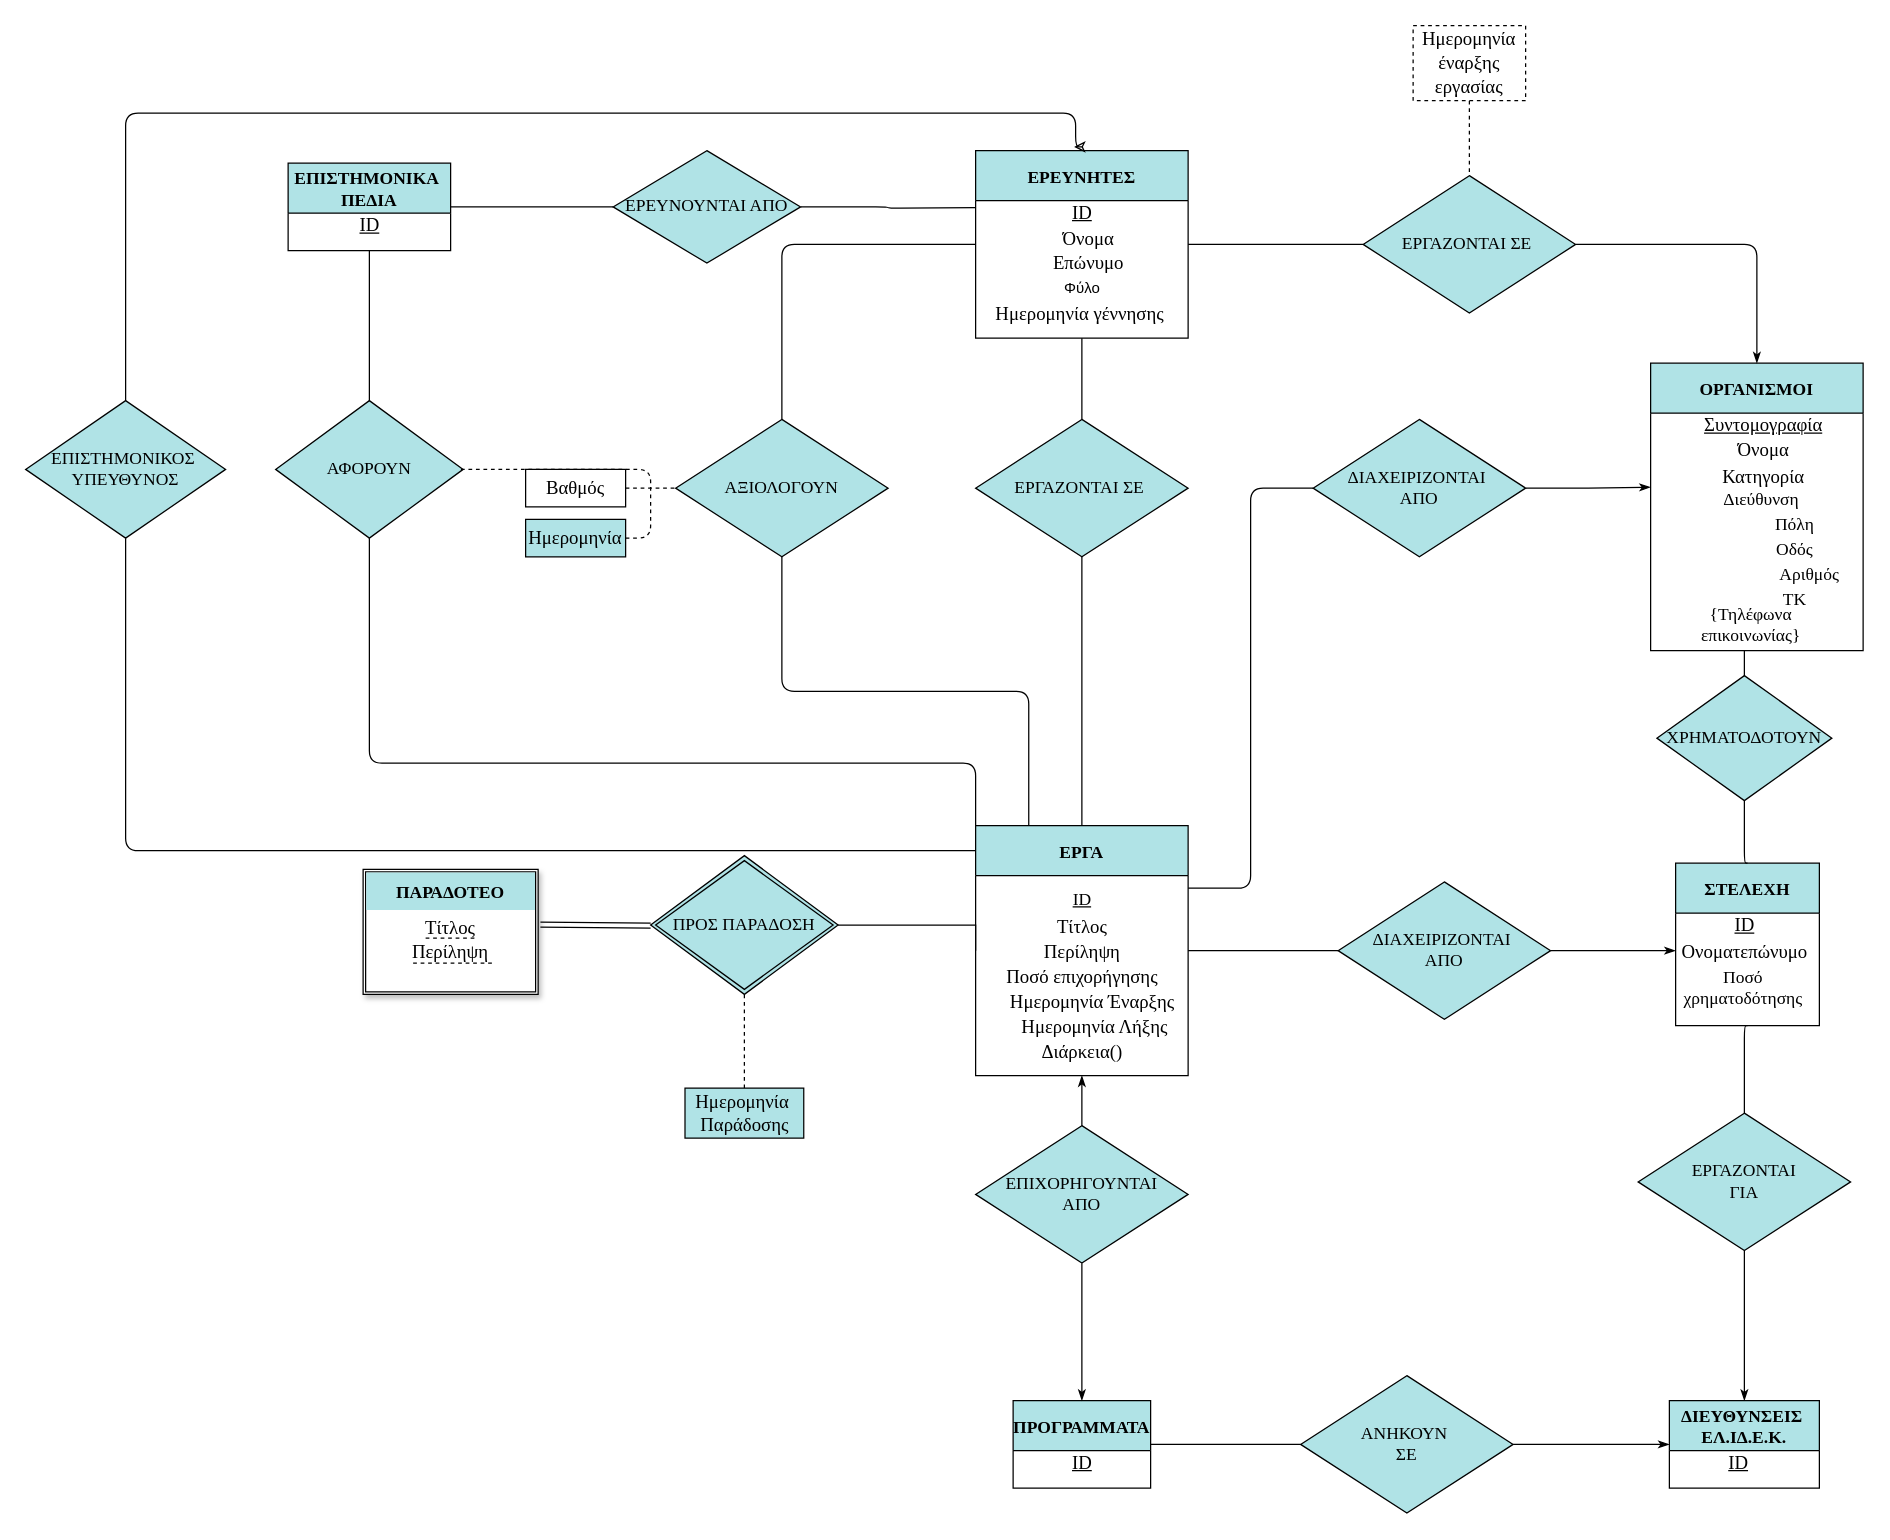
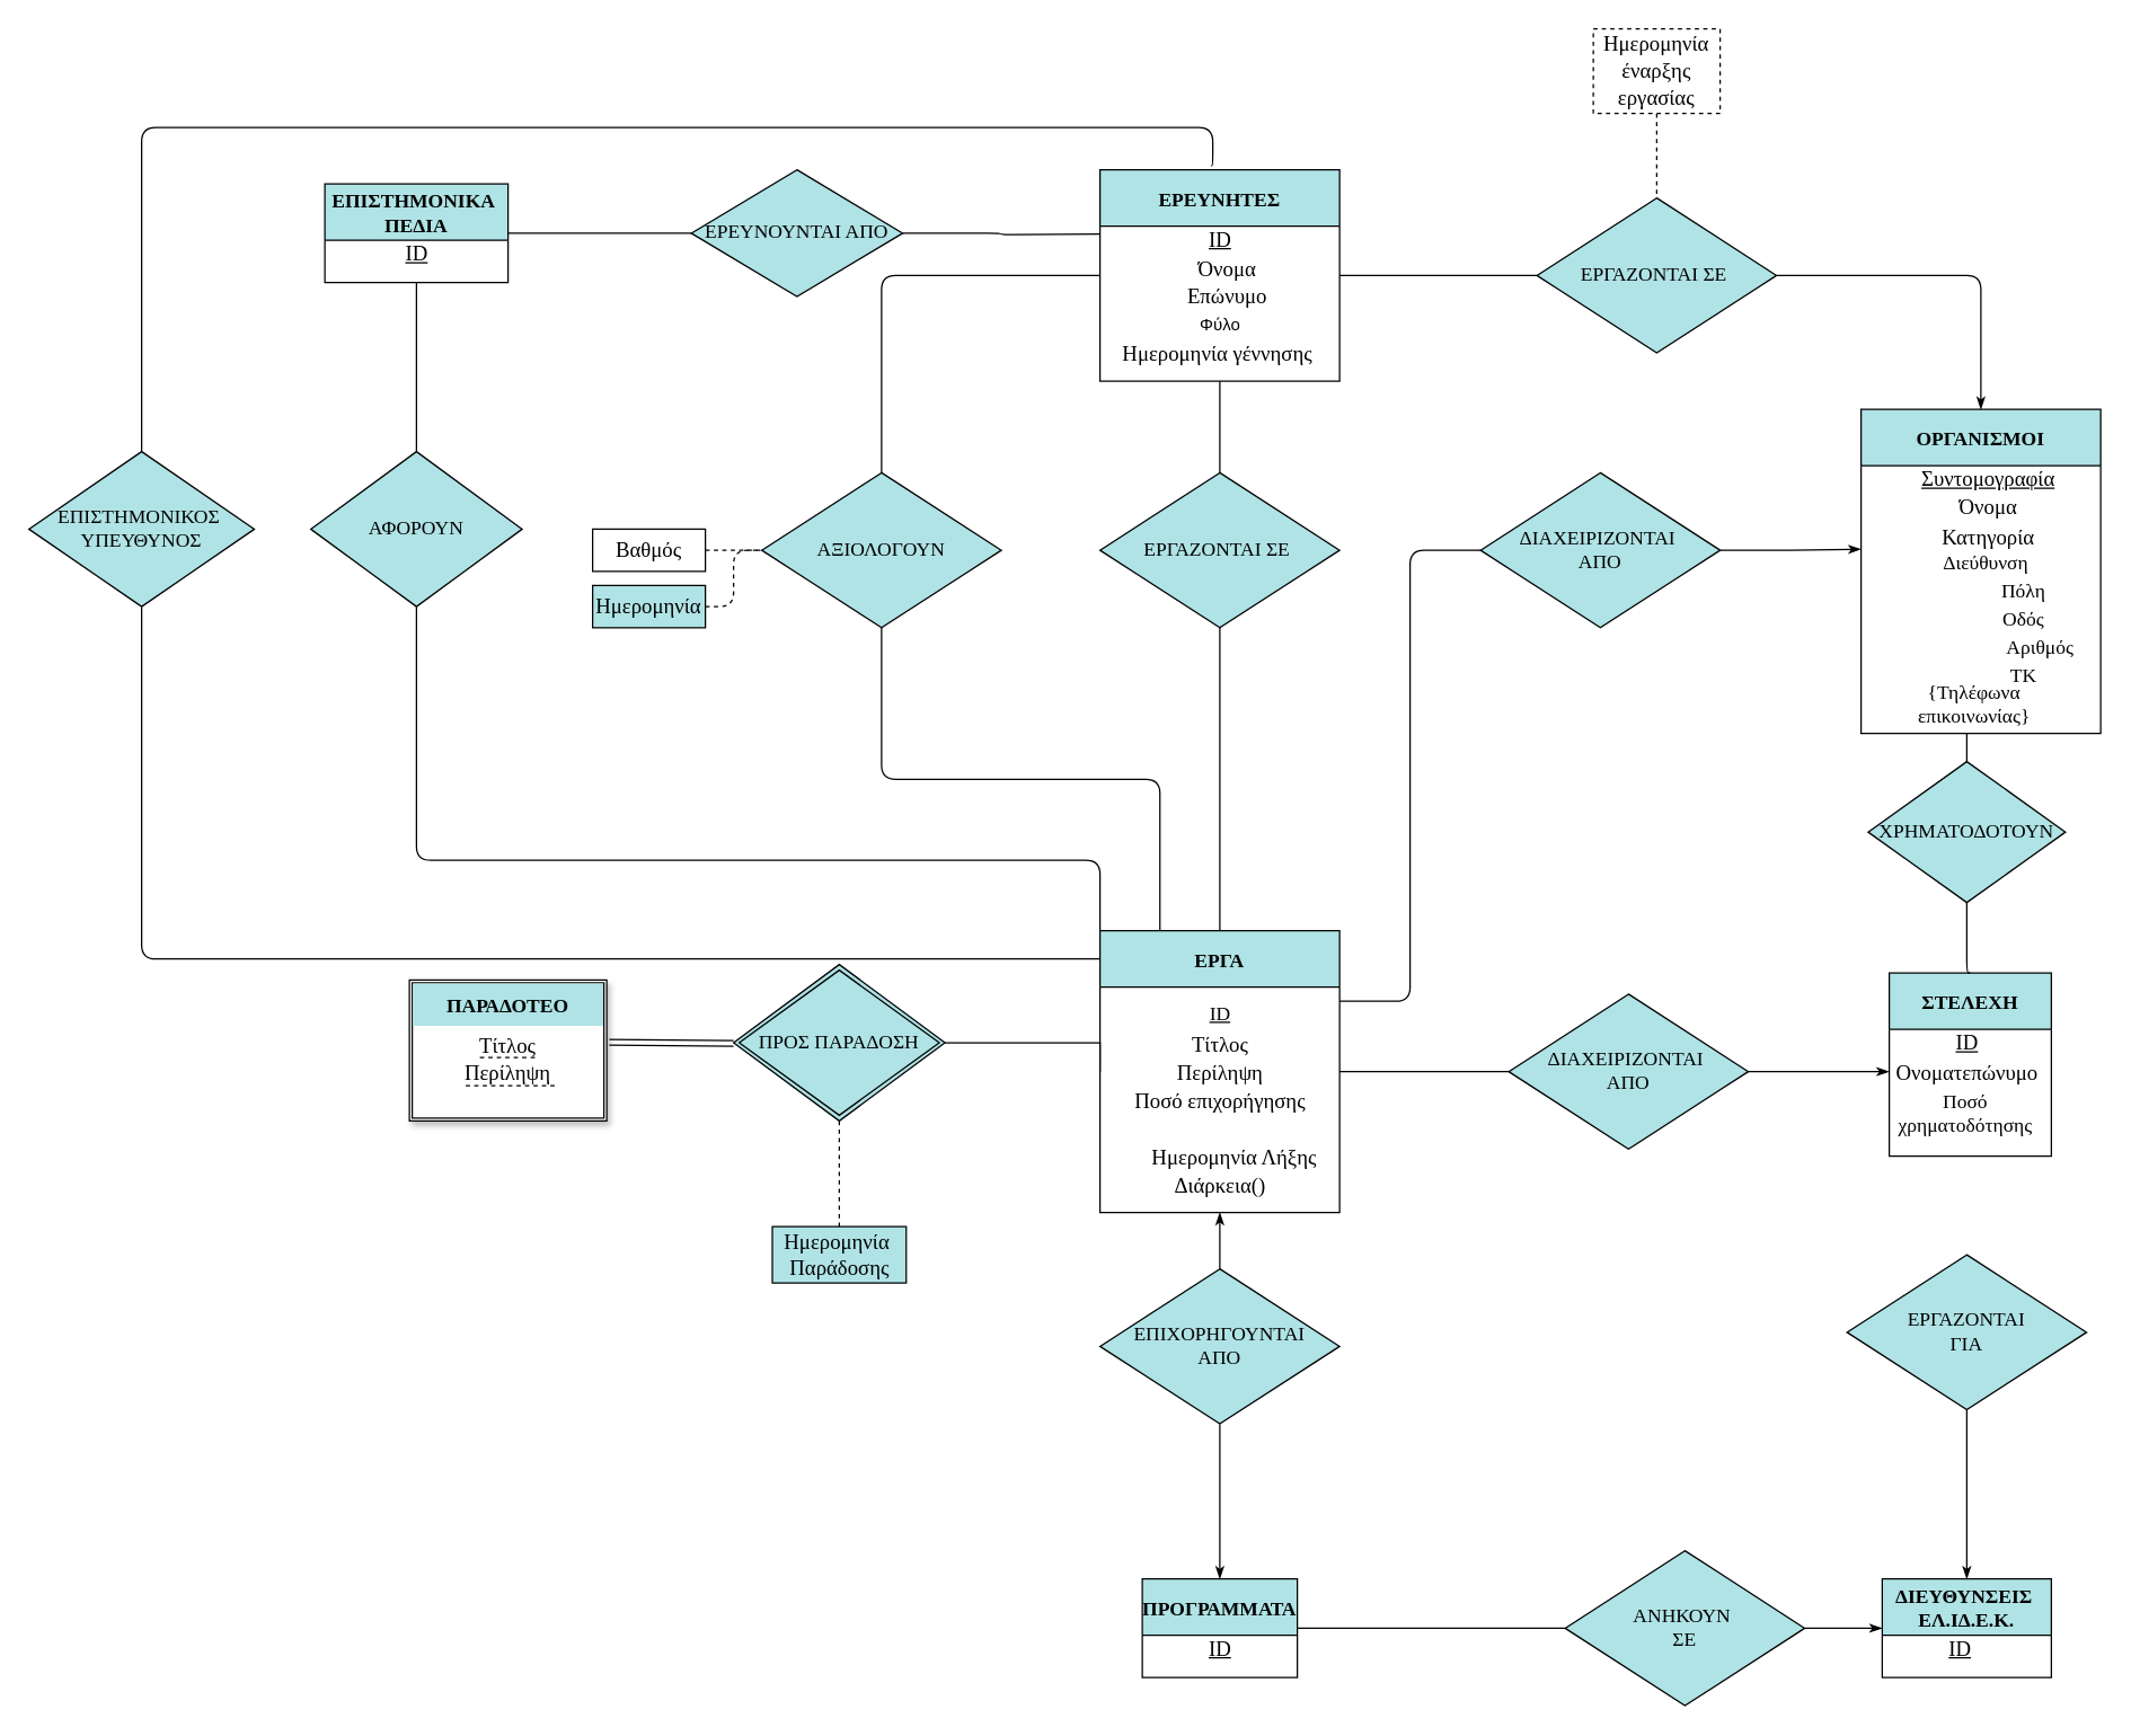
- <mxCell id="89" style="edgeStyle=orthogonalEdgeStyle;rounded=1;orthogonalLoop=1;jettySize=auto;html=1;exitX=0.5;exitY=0;exitDx=0;exitDy=0;fontFamily=Times New Roman;fontSize=15;fontColor=default;endArrow=classic;endFill=0;startSize=40;sourcePerimeterSpacing=-2;targetPerimeterSpacing=-4;strokeColor=#000000;entryX=0.464;entryY=-0.02;entryDx=0;entryDy=0;entryPerimeter=0;" edge="1" parent="1" source="77" target="36"><mxGeometry relative="1" as="geometry"><Array as="points"><mxPoint x="100" y="90" /><mxPoint x="860" y="90" /><mxPoint x="860" y="117" /></Array><mxPoint x="110" y="420" as="sourcePoint" /><mxPoint x="860" y="110" as="targetPoint" /></mxGeometry></mxCell>
+ <mxCell id="89" style="edgeStyle=orthogonalEdgeStyle;rounded=1;orthogonalLoop=1;jettySize=auto;html=1;exitX=0.5;exitY=0;exitDx=0;exitDy=0;fontFamily=Times New Roman;fontSize=15;fontColor=default;endArrow=none;endFill=0;startSize=40;sourcePerimeterSpacing=-2;targetPerimeterSpacing=-4;strokeColor=#000000;entryX=0.464;entryY=-0.02;entryDx=0;entryDy=0;entryPerimeter=0;" edge="1" parent="1" source="77" target="36"><mxGeometry relative="1" as="geometry"><Array as="points"><mxPoint x="100" y="90" /><mxPoint x="860" y="90" /><mxPoint x="860" y="117" /></Array><mxPoint x="110" y="420" as="sourcePoint" /><mxPoint x="860" y="110" as="targetPoint" /></mxGeometry></mxCell>
- <mxCell id="68" style="edgeStyle=orthogonalEdgeStyle;rounded=1;orthogonalLoop=1;jettySize=auto;html=1;exitX=1;exitY=0.5;exitDx=0;exitDy=0;fontFamily=Times New Roman;fontSize=15;fontColor=default;endArrow=none;endFill=0;startSize=40;sourcePerimeterSpacing=-2;targetPerimeterSpacing=-4;strokeColor=#000000;dashed=1;" parent="1" source="69" target="62" edge="1"><mxGeometry relative="1" as="geometry" /></mxCell>
+ <mxCell id="68" style="edgeStyle=orthogonalEdgeStyle;rounded=1;orthogonalLoop=1;jettySize=auto;html=1;exitX=1;exitY=0.5;exitDx=0;exitDy=0;entryX=0;entryY=0.5;entryDx=0;entryDy=0;fontFamily=Times New Roman;fontSize=15;fontColor=default;endArrow=none;endFill=0;startSize=40;sourcePerimeterSpacing=-2;targetPerimeterSpacing=-4;strokeColor=#000000;dashed=1;" parent="1" source="69" target="55" edge="1"><mxGeometry relative="1" as="geometry" /></mxCell>
- <mxCell id="7" value="&lt;font style=&quot;font-size: 15px&quot; face=&quot;Times New Roman&quot;&gt;Ημερομηνία Έναρξης&amp;nbsp;&lt;/font&gt;" style="text;html=1;align=center;verticalAlign=middle;resizable=0;points=[];autosize=1;strokeColor=none;fillColor=none;fontSize=14;rounded=0;" parent="3" vertex="1"><mxGeometry x="20" y="130" width="150" height="20" as="geometry" /></mxCell>
- <mxCell id="13" style="edgeStyle=orthogonalEdgeStyle;rounded=1;orthogonalLoop=1;jettySize=auto;html=1;exitX=0.5;exitY=1;exitDx=0;exitDy=0;entryX=0.5;entryY=0;entryDx=0;entryDy=0;fontFamily=Times New Roman;fontSize=14;startArrow=none;startFill=0;endArrow=none;endFill=0;" parent="1" source="14" target="76" edge="1"><mxGeometry relative="1" as="geometry"><Array as="points"><mxPoint x="1395" y="820" /></Array></mxGeometry></mxCell>
- <mxCell id="80" value="ΑΝΗΚΟΥΝ&amp;nbsp;&lt;br&gt;ΣΕ" style="shape=rhombus;perimeter=rhombusPerimeter;whiteSpace=wrap;html=1;align=center;rounded=0;glass=0;fontFamily=Times New Roman;fontSize=14;fontColor=default;startSize=40;strokeColor=#000000;strokeWidth=1;fillColor=#b0e3e6;" parent="1" vertex="1"><mxGeometry x="1040" y="1100" width="170" height="110" as="geometry" /></mxCell>
+ <mxCell id="80" value="ΑΝΗΚΟΥΝ&amp;nbsp;&lt;br&gt;ΣΕ" style="shape=rhombus;perimeter=rhombusPerimeter;whiteSpace=wrap;html=1;align=center;rounded=0;glass=0;fontFamily=Times New Roman;fontSize=14;fontColor=default;startSize=40;strokeColor=#000000;strokeWidth=1;fillColor=#b0e3e6;" parent="1" vertex="1"><mxGeometry x="1110" y="1100" width="170" height="110" as="geometry" /></mxCell>
